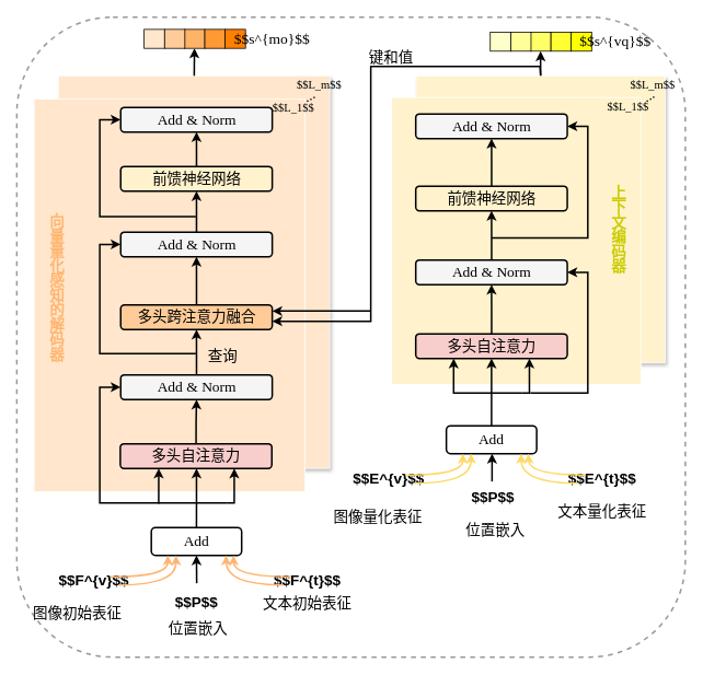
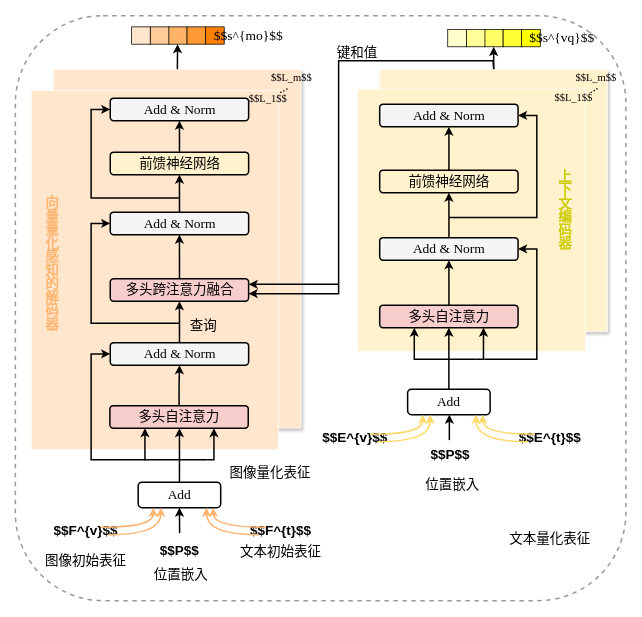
- <mxCell id="12" value="&lt;span style=&quot;font-size: 18px;&quot;&gt;&lt;font style=&quot;color: rgb(0, 0, 0);&quot; face=&quot;宋体&quot;&gt;多头跨注意力融合&lt;/font&gt;&lt;/span&gt;" style="rounded=1;whiteSpace=wrap;html=1;fillColor=#ffcc99;strokeColor=#000000;fontColor=#f22626;container=0;strokeWidth=2;" parent="1" vertex="1"><mxGeometry x="146.5" y="370.75" width="184.5" height="30" as="geometry" /></mxCell>
+ <mxCell id="12" value="&lt;span style=&quot;font-size: 18px;&quot;&gt;&lt;font style=&quot;color: rgb(0, 0, 0);&quot; face=&quot;宋体&quot;&gt;多头跨注意力融合&lt;/font&gt;&lt;/span&gt;" style="rounded=1;whiteSpace=wrap;html=1;fillColor=#f8cecc;strokeColor=#000000;fontColor=#f22626;container=0;strokeWidth=2;" parent="1" vertex="1"><mxGeometry x="146.5" y="370.75" width="184.5" height="30" as="geometry" /></mxCell>
- <mxCell id="37" value="&lt;font style=&quot;font-size: 18px;&quot; face=&quot;宋体&quot;&gt;文本量化表征&lt;/font&gt;" style="text;strokeColor=none;align=center;fillColor=none;html=1;verticalAlign=middle;whiteSpace=wrap;rounded=0;" parent="1" vertex="1"><mxGeometry x="673" y="608" width="120" height="30" as="geometry" /></mxCell>
+ <mxCell id="37" value="&lt;font style=&quot;font-size: 18px;&quot; face=&quot;宋体&quot;&gt;文本量化表征&lt;/font&gt;" style="text;strokeColor=none;align=center;fillColor=none;html=1;verticalAlign=middle;whiteSpace=wrap;rounded=0;" parent="1" vertex="1"><mxGeometry x="673" y="703" width="120" height="30" as="geometry" /></mxCell>
- <mxCell id="33" value="&lt;font style=&quot;font-size: 18px;&quot; face=&quot;宋体&quot;&gt;图像量化表征&lt;/font&gt;" style="text;strokeColor=none;align=center;fillColor=none;html=1;verticalAlign=middle;whiteSpace=wrap;rounded=0;" parent="1" vertex="1"><mxGeometry x="400" y="614" width="120" height="30" as="geometry" /></mxCell>
+ <mxCell id="33" value="&lt;font style=&quot;font-size: 18px;&quot; face=&quot;宋体&quot;&gt;图像量化表征&lt;/font&gt;" style="text;strokeColor=none;align=center;fillColor=none;html=1;verticalAlign=middle;whiteSpace=wrap;rounded=0;" parent="1" vertex="1"><mxGeometry x="300" y="614" width="120" height="30" as="geometry" /></mxCell>
- <mxCell id="46" value="&lt;font style=&quot;font-size: 18px;&quot; face=&quot;宋体&quot;&gt;图像初始表征&lt;/font&gt;" style="text;strokeColor=none;align=center;fillColor=none;html=1;verticalAlign=middle;whiteSpace=wrap;rounded=0;" parent="1" vertex="1"><mxGeometry x="33.75" y="732" width="120" height="30" as="geometry" /></mxCell>
+ <mxCell id="46" value="&lt;font style=&quot;font-size: 18px;&quot; face=&quot;宋体&quot;&gt;图像初始表征&lt;/font&gt;" style="text;strokeColor=none;align=center;fillColor=none;html=1;verticalAlign=middle;whiteSpace=wrap;rounded=0;" parent="1" vertex="1"><mxGeometry x="53.75" y="732" width="120" height="30" as="geometry" /></mxCell>
